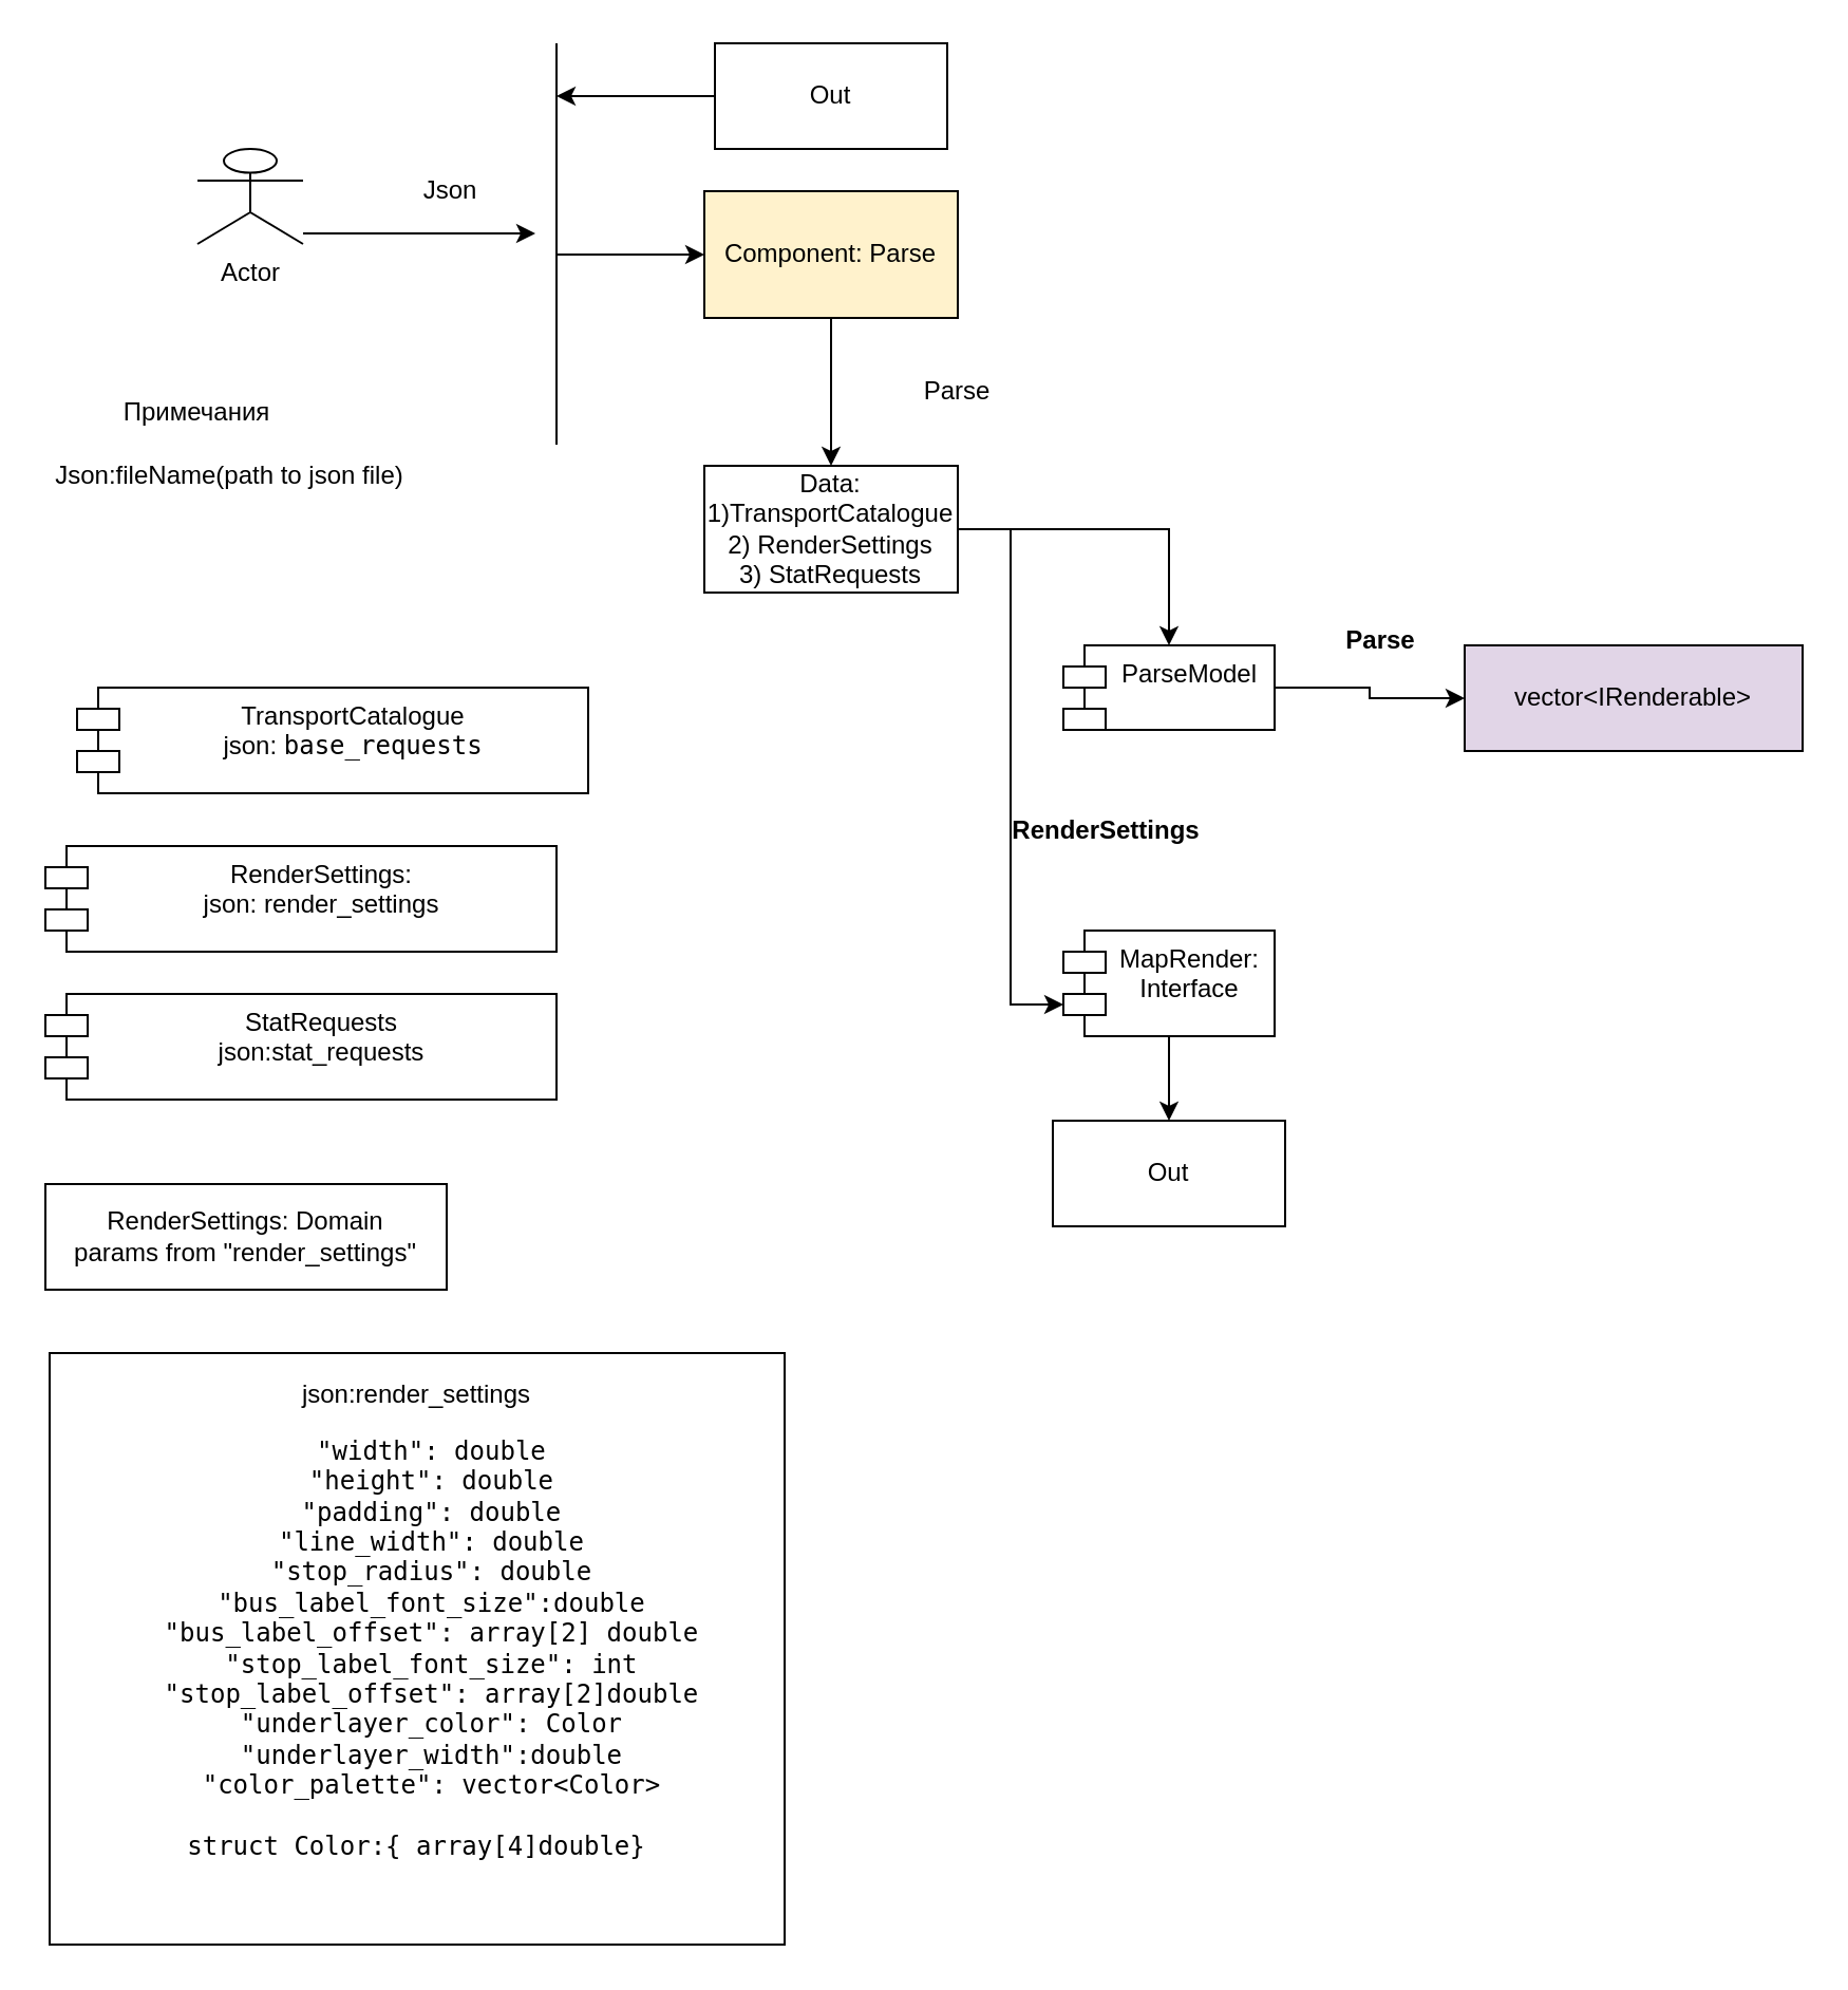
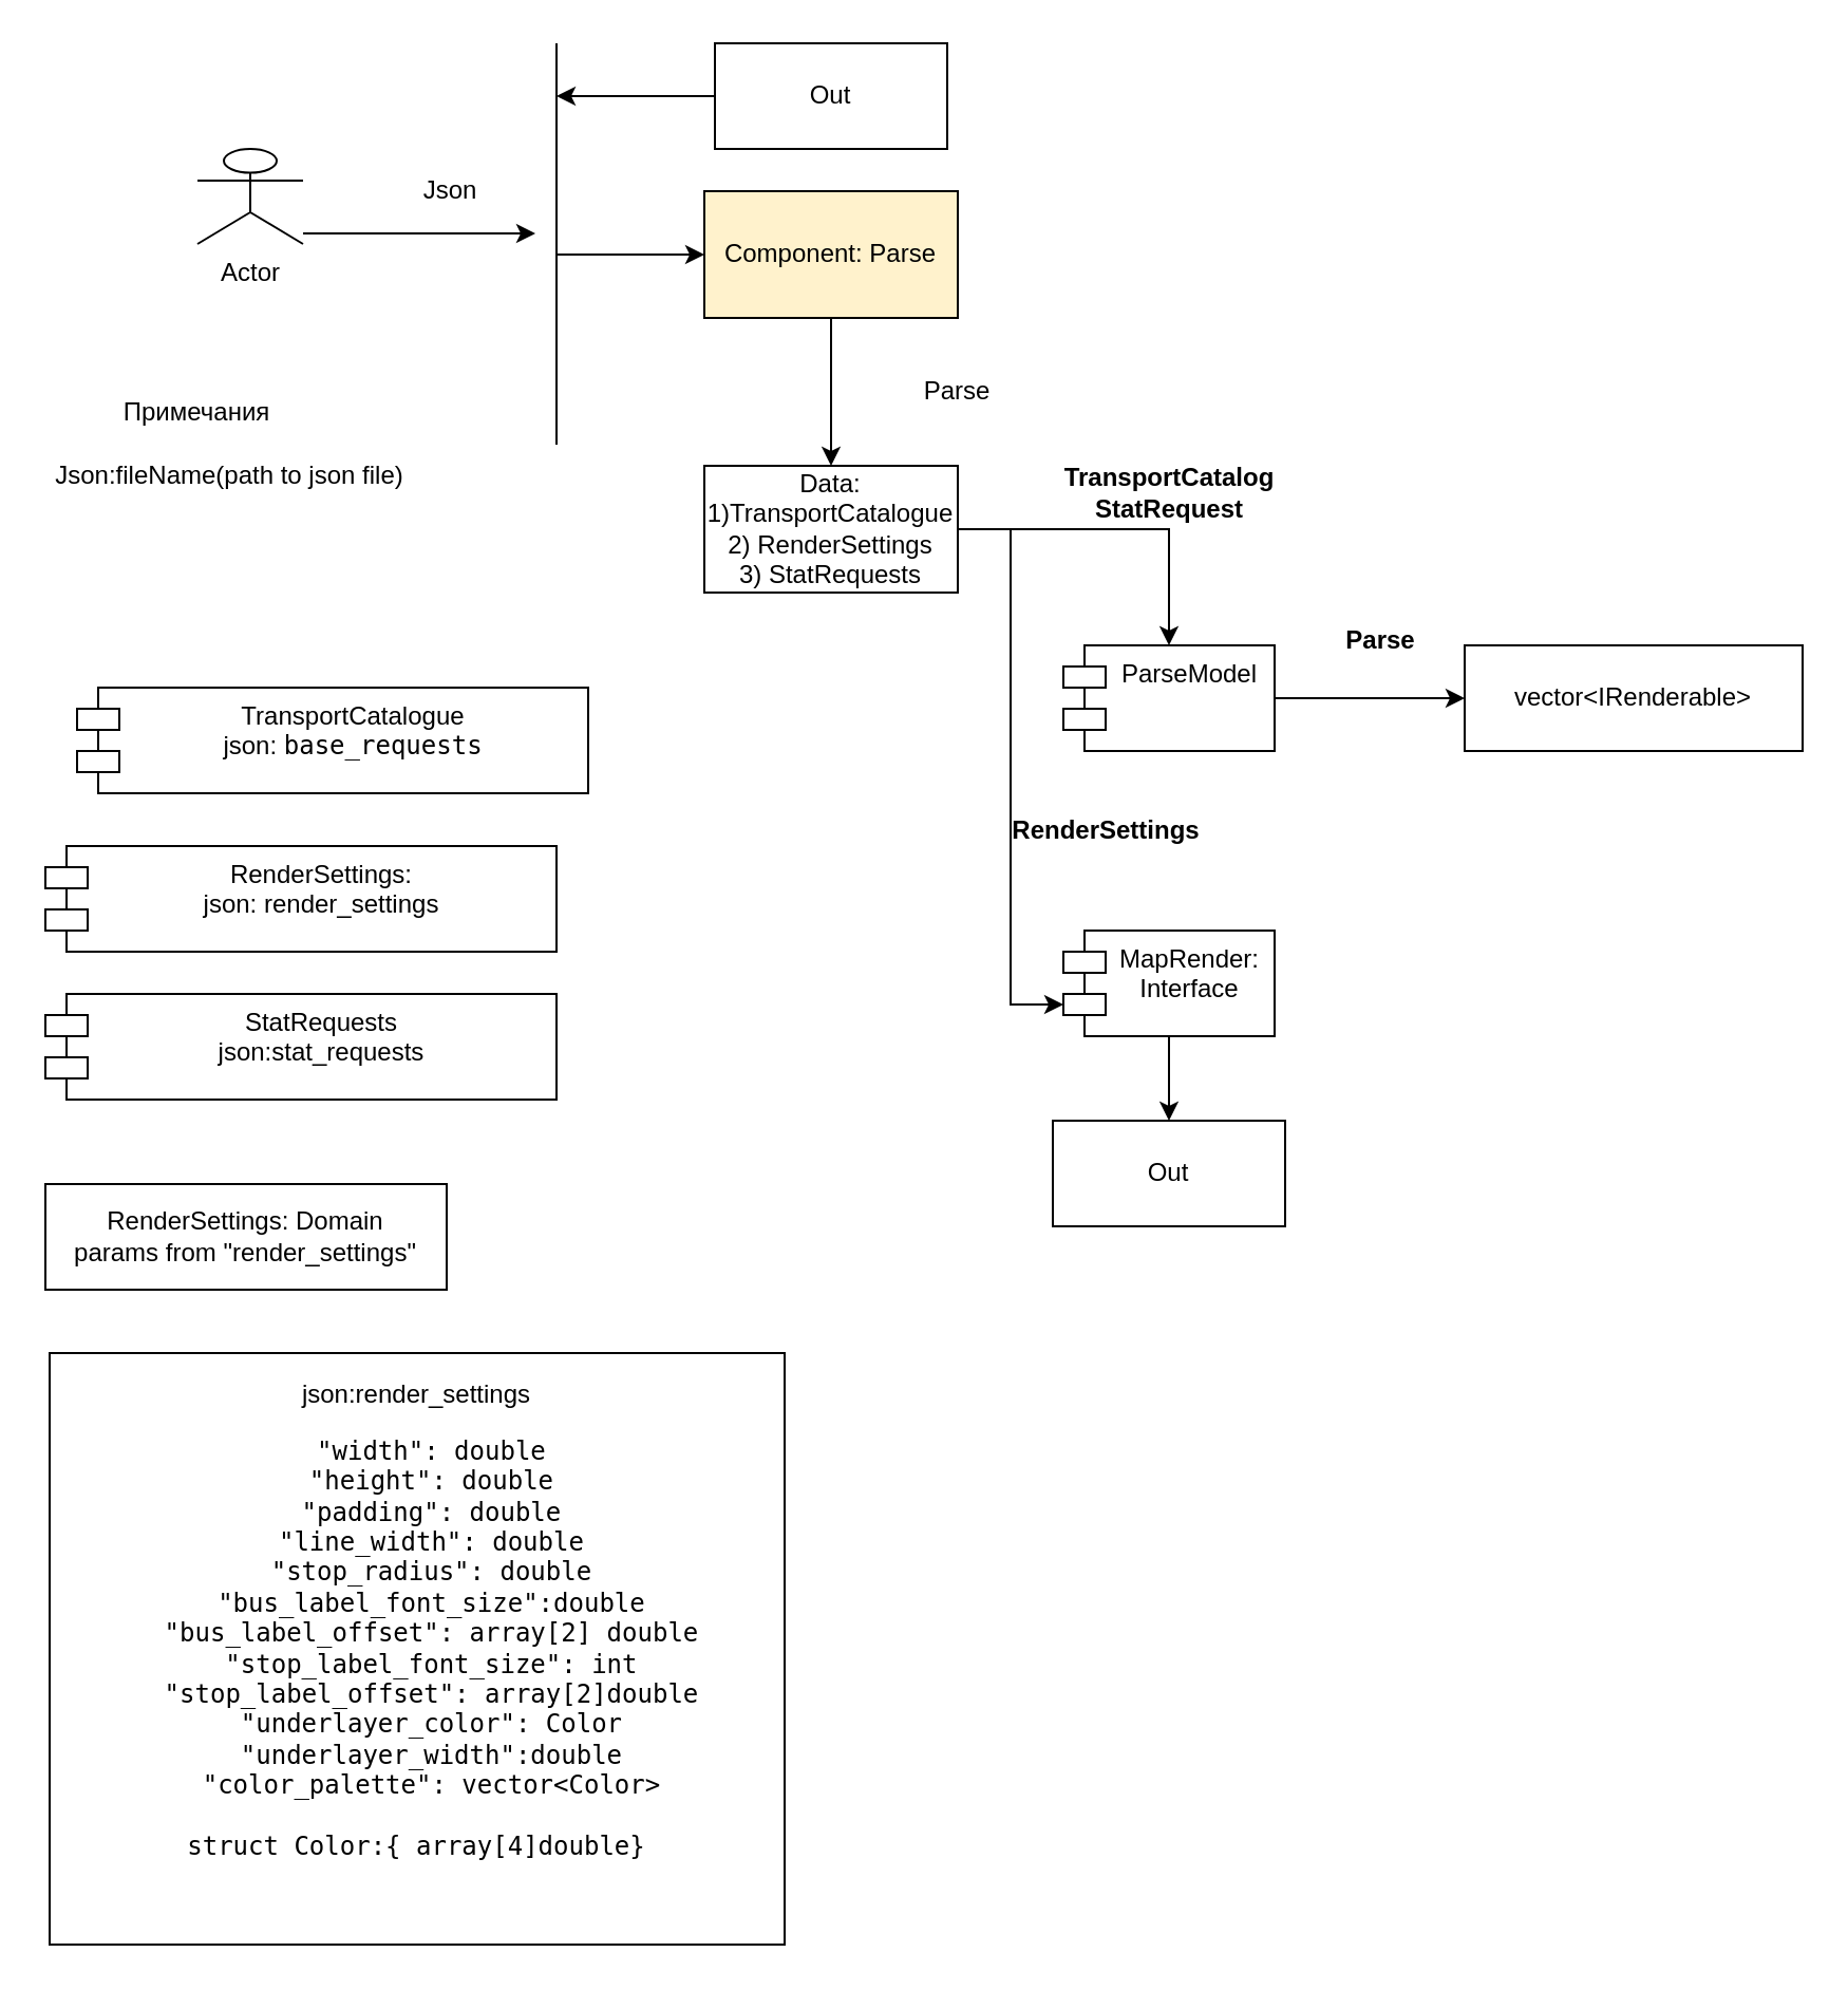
+ <mxCell id="22" value="TransportCatalog&lt;br&gt;StatRequest" style="text;align=center;fontStyle=1;verticalAlign=middle;spacingLeft=3;spacingRight=3;strokeColor=none;rotatable=0;points=[[0,0.5],[1,0.5]];portConstraint=eastwest;html=1;" vertex="1" parent="1"><mxGeometry x="513" y="220" width="80" height="26" as="geometry" /></mxCell>
- <mxCell id="21" value="ParseModel" style="shape=module;align=left;spacingLeft=20;align=center;verticalAlign=top;whiteSpace=wrap;html=1;" vertex="1" parent="1"><mxGeometry x="503" y="305" width="100" height="40" as="geometry" /></mxCell>
+ <mxCell id="21" value="ParseModel" style="shape=module;align=left;spacingLeft=20;align=center;verticalAlign=top;whiteSpace=wrap;html=1;" vertex="1" parent="1"><mxGeometry x="503" y="305" width="100" height="50" as="geometry" /></mxCell>
- <mxCell id="23" value="vector&amp;lt;IRenderable&amp;gt;" style="html=1;whiteSpace=wrap;fillColor=#e1d5e7;" vertex="1" parent="1"><mxGeometry x="693" y="305" width="160" height="50" as="geometry" /></mxCell>
+ <mxCell id="23" value="vector&amp;lt;IRenderable&amp;gt;" style="html=1;whiteSpace=wrap;" vertex="1" parent="1"><mxGeometry x="693" y="305" width="160" height="50" as="geometry" /></mxCell>
